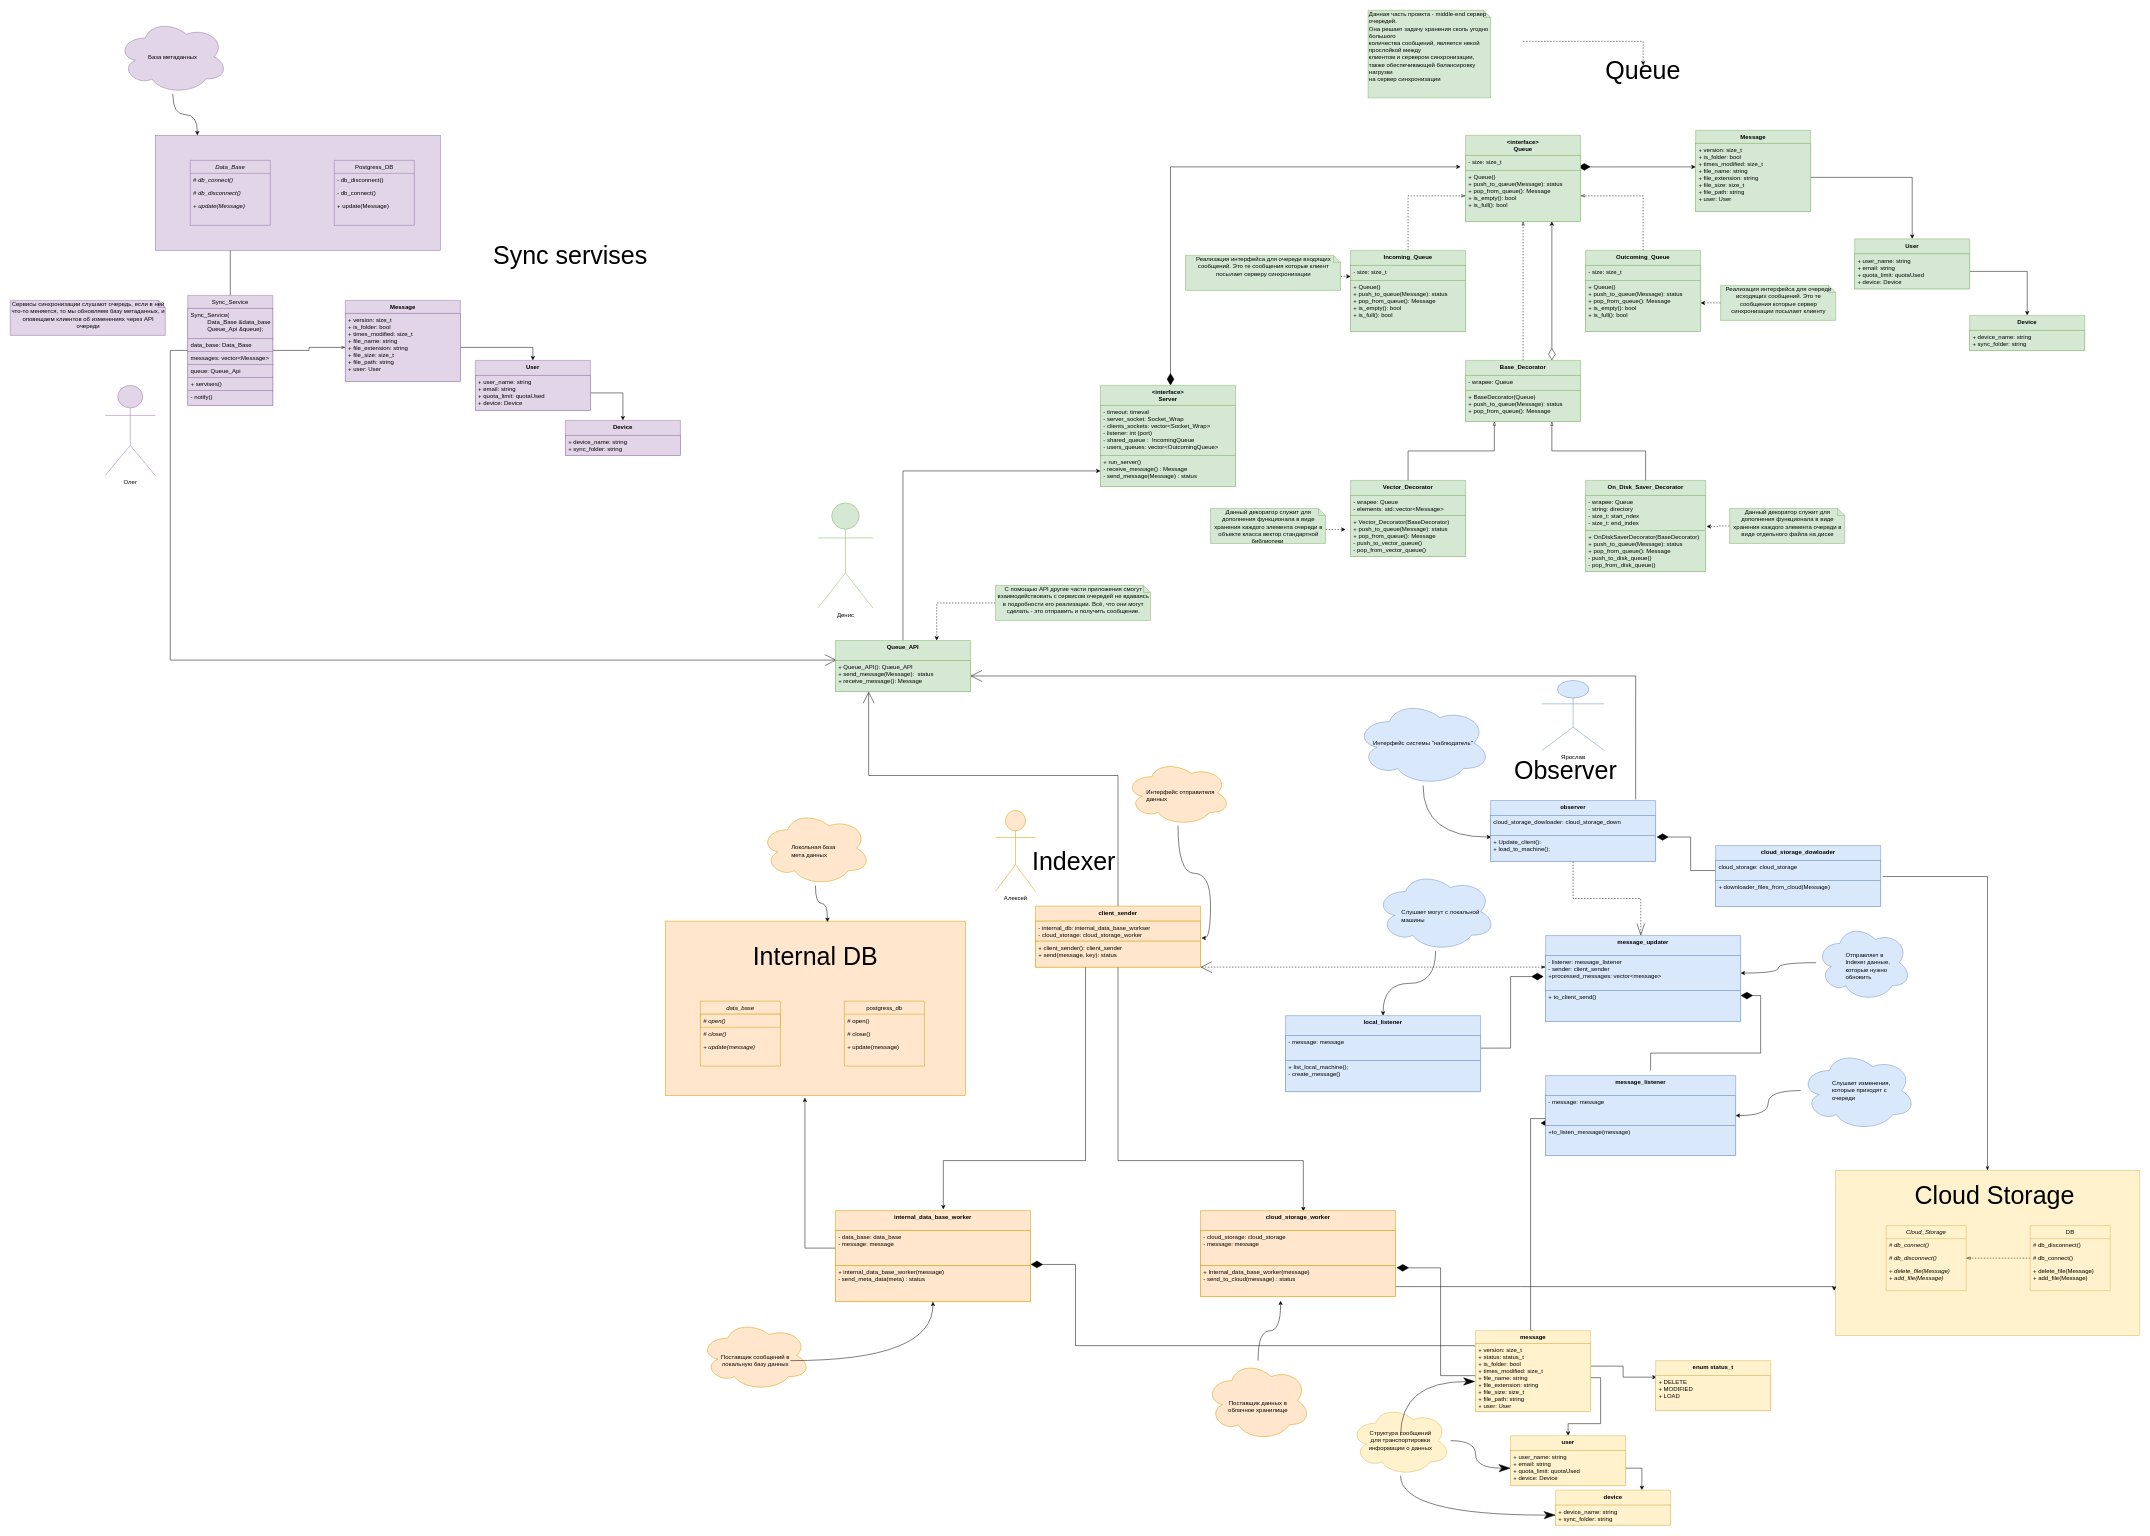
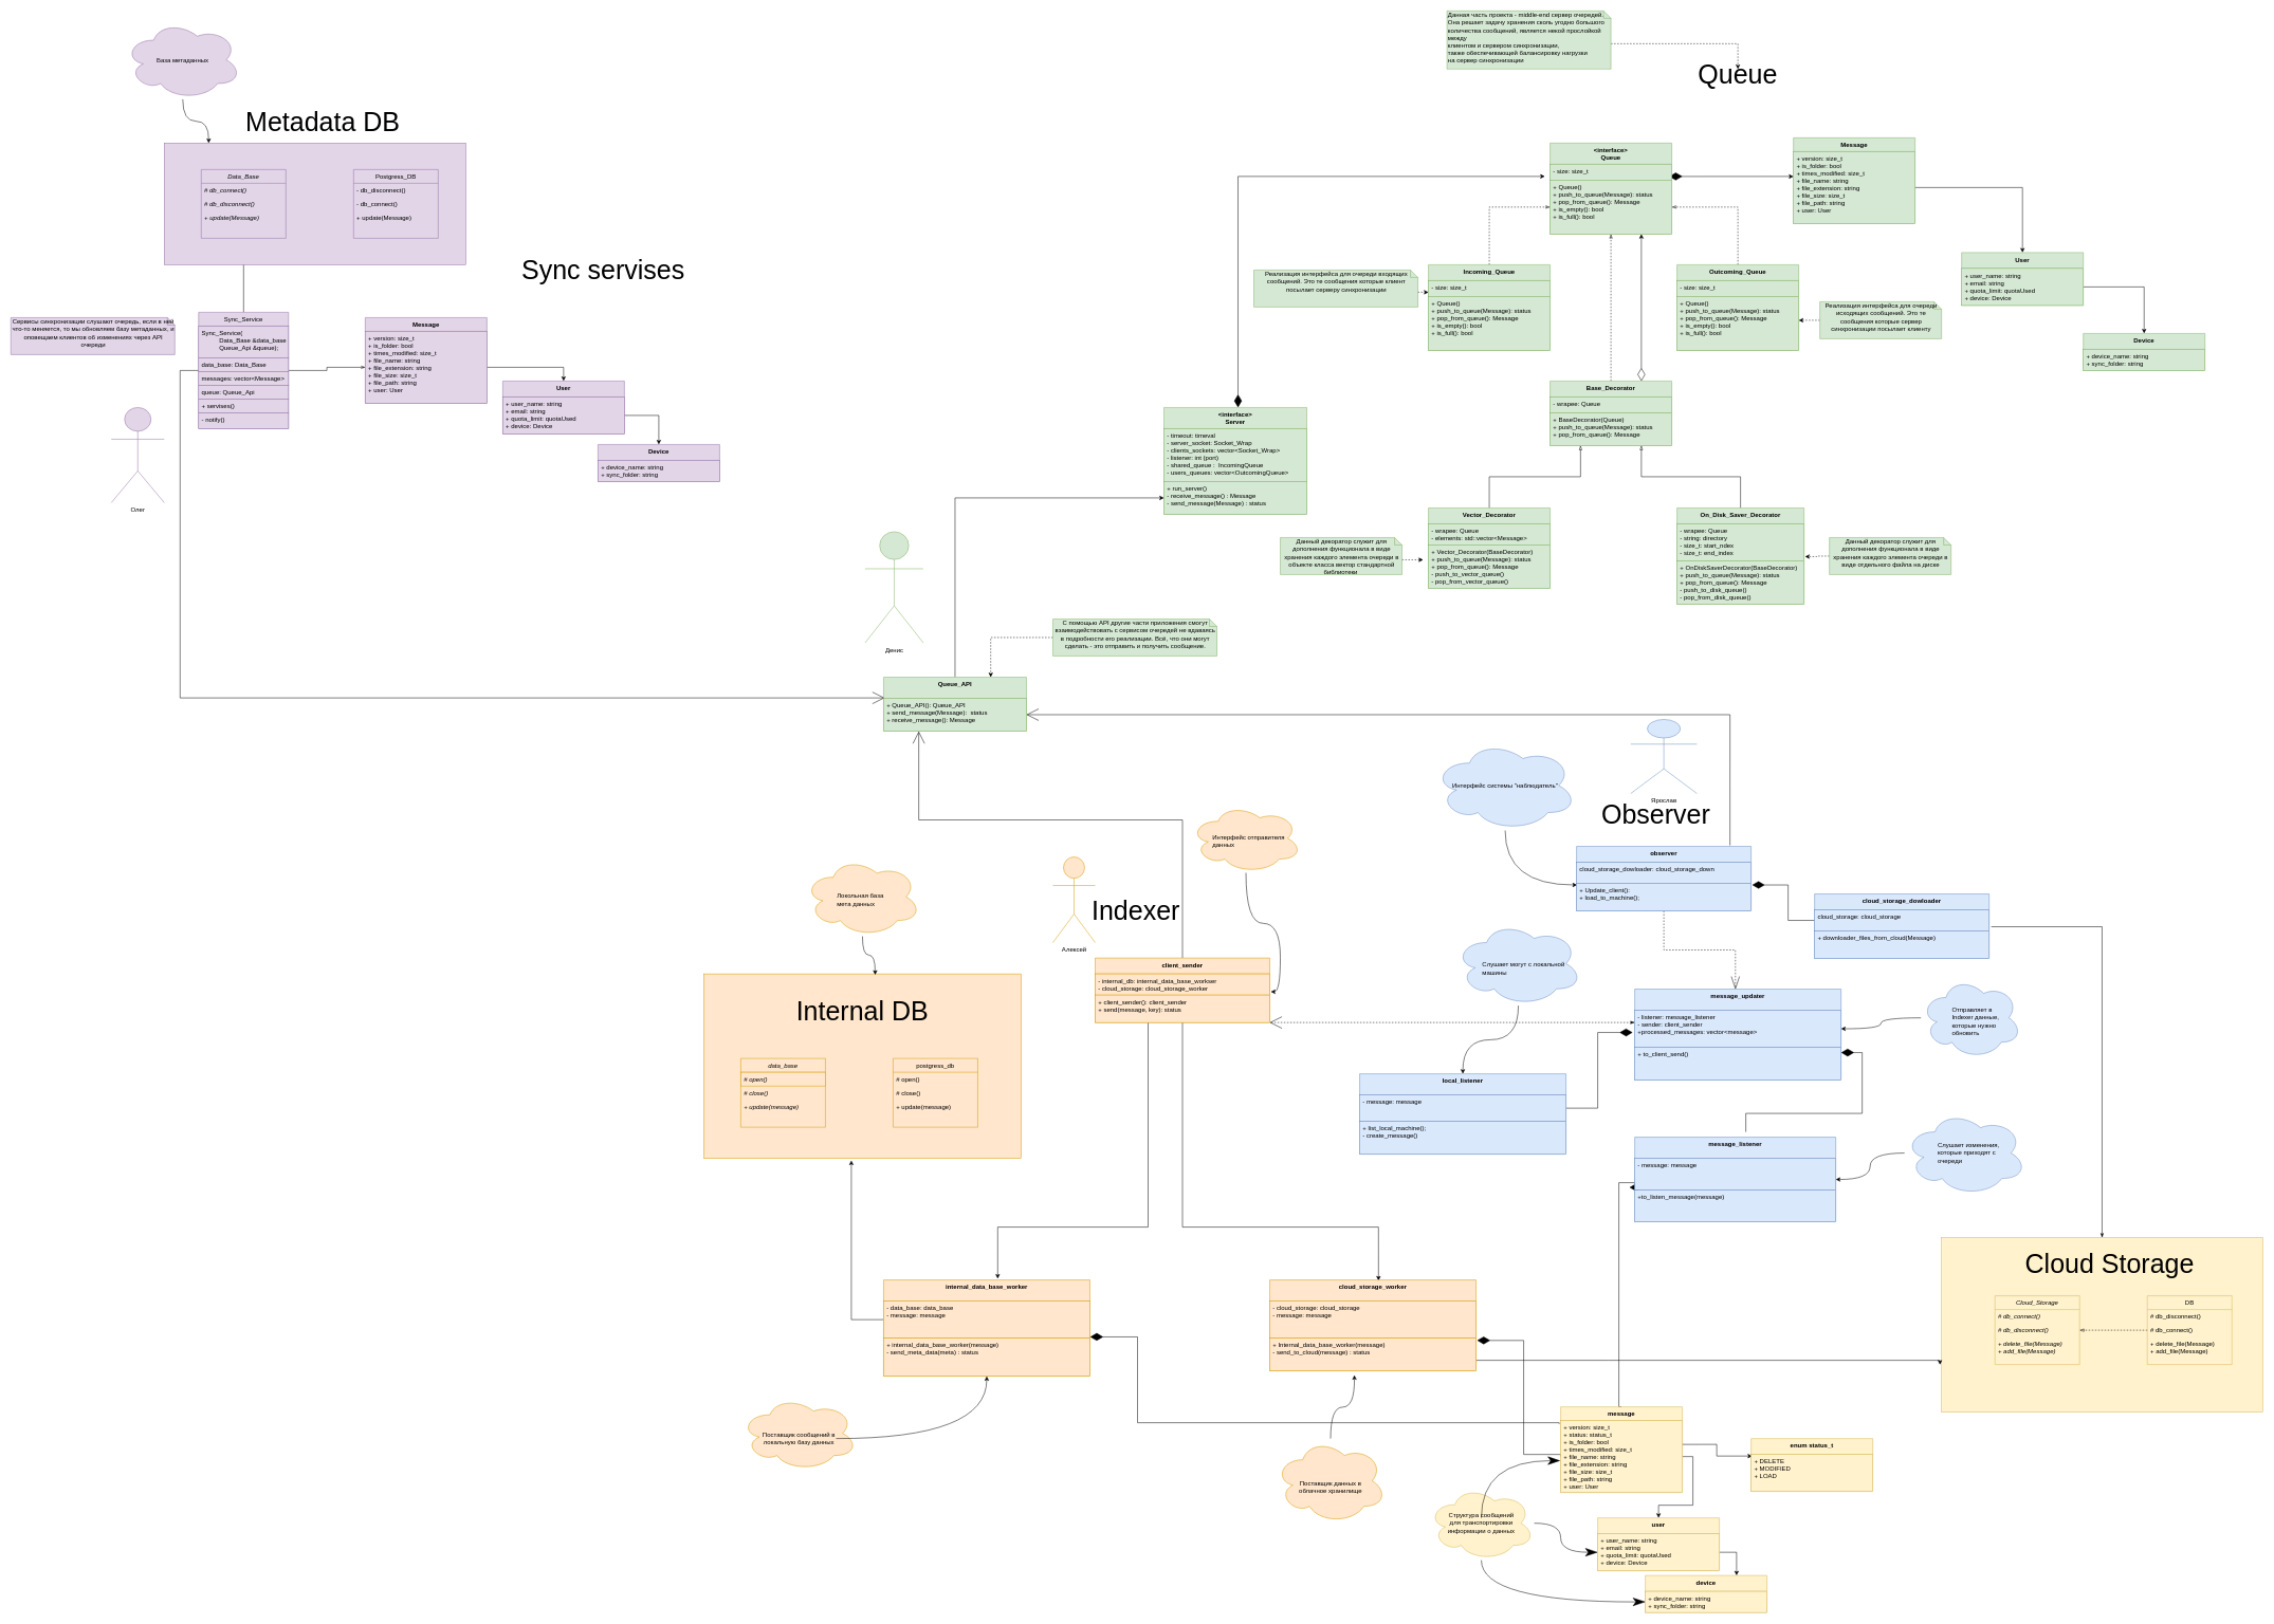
- <mxCell id="92" value="&lt;span style=&quot;text-align: center&quot;&gt;Данная часть проекта - middle-end сервер очередей.&lt;/span&gt;&lt;br style=&quot;text-align: center&quot;&gt;&lt;span style=&quot;text-align: center&quot;&gt;Она решает задачу хранения сколь угодно большого&lt;/span&gt;&lt;br style=&quot;text-align: center&quot;&gt;&lt;span style=&quot;text-align: center&quot;&gt;количества сообщений, является некой прослойкой между&lt;/span&gt;&lt;br style=&quot;text-align: center&quot;&gt;&lt;span style=&quot;text-align: center&quot;&gt;клиентом и сервером синхронизации,&lt;/span&gt;&lt;br style=&quot;text-align: center&quot;&gt;&lt;span style=&quot;text-align: center&quot;&gt;также обеспечивающей балансировку нагрузки&lt;/span&gt;&lt;br style=&quot;text-align: center&quot;&gt;&lt;span style=&quot;text-align: center&quot;&gt;на сервер синхронизации&lt;/span&gt;" style="shape=note;whiteSpace=wrap;html=1;size=14;verticalAlign=top;align=left;spacingTop=-6;fillColor=#d5e8d4;strokeColor=#82b366;" parent="1" vertex="1"><mxGeometry x="2735" y="20" width="245" height="175" as="geometry" /></mxCell>
+ <mxCell id="92" value="&lt;span style=&quot;text-align: center&quot;&gt;Данная часть проекта - middle-end сервер очередей.&lt;/span&gt;&lt;br style=&quot;text-align: center&quot;&gt;&lt;span style=&quot;text-align: center&quot;&gt;Она решает задачу хранения сколь угодно большого&lt;/span&gt;&lt;br style=&quot;text-align: center&quot;&gt;&lt;span style=&quot;text-align: center&quot;&gt;количества сообщений, является некой прослойкой между&lt;/span&gt;&lt;br style=&quot;text-align: center&quot;&gt;&lt;span style=&quot;text-align: center&quot;&gt;клиентом и сервером синхронизации,&lt;/span&gt;&lt;br style=&quot;text-align: center&quot;&gt;&lt;span style=&quot;text-align: center&quot;&gt;также обеспечивающей балансировку нагрузки&lt;/span&gt;&lt;br style=&quot;text-align: center&quot;&gt;&lt;span style=&quot;text-align: center&quot;&gt;на сервер синхронизации&lt;/span&gt;" style="shape=note;whiteSpace=wrap;html=1;size=14;verticalAlign=top;align=left;spacingTop=-6;fillColor=#d5e8d4;strokeColor=#82b366;" parent="1" vertex="1"><mxGeometry x="2735" y="20" width="310" height="110" as="geometry" /></mxCell>
+ <mxCell id="83" value="Metadata DB" style="text;html=1;strokeColor=none;fillColor=none;align=center;verticalAlign=middle;whiteSpace=wrap;rounded=0;fontSize=50;" parent="1" vertex="1"><mxGeometry x="430" y="220" width="360" height="20" as="geometry" /></mxCell>
